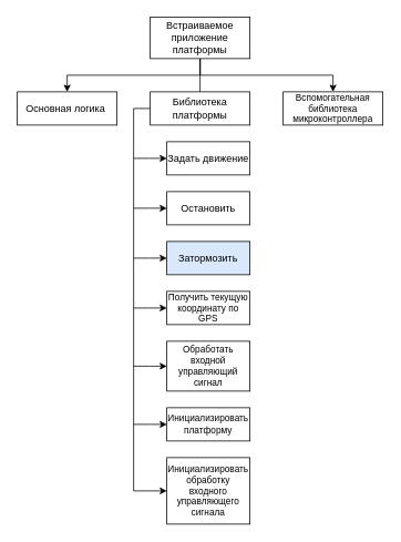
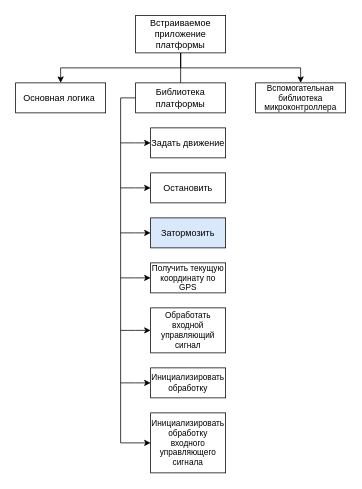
- <mxCell id="19" value="Инициализировать платформу" style="rounded=0;whiteSpace=wrap;html=1;fontSize=11;" vertex="1" parent="1"><mxGeometry x="200" y="490" width="100" height="40" as="geometry" /></mxCell>
+ <mxCell id="19" value="Инициализировать обработку" style="rounded=0;whiteSpace=wrap;html=1;fontSize=11;" vertex="1" parent="1"><mxGeometry x="200" y="490" width="100" height="40" as="geometry" /></mxCell>
